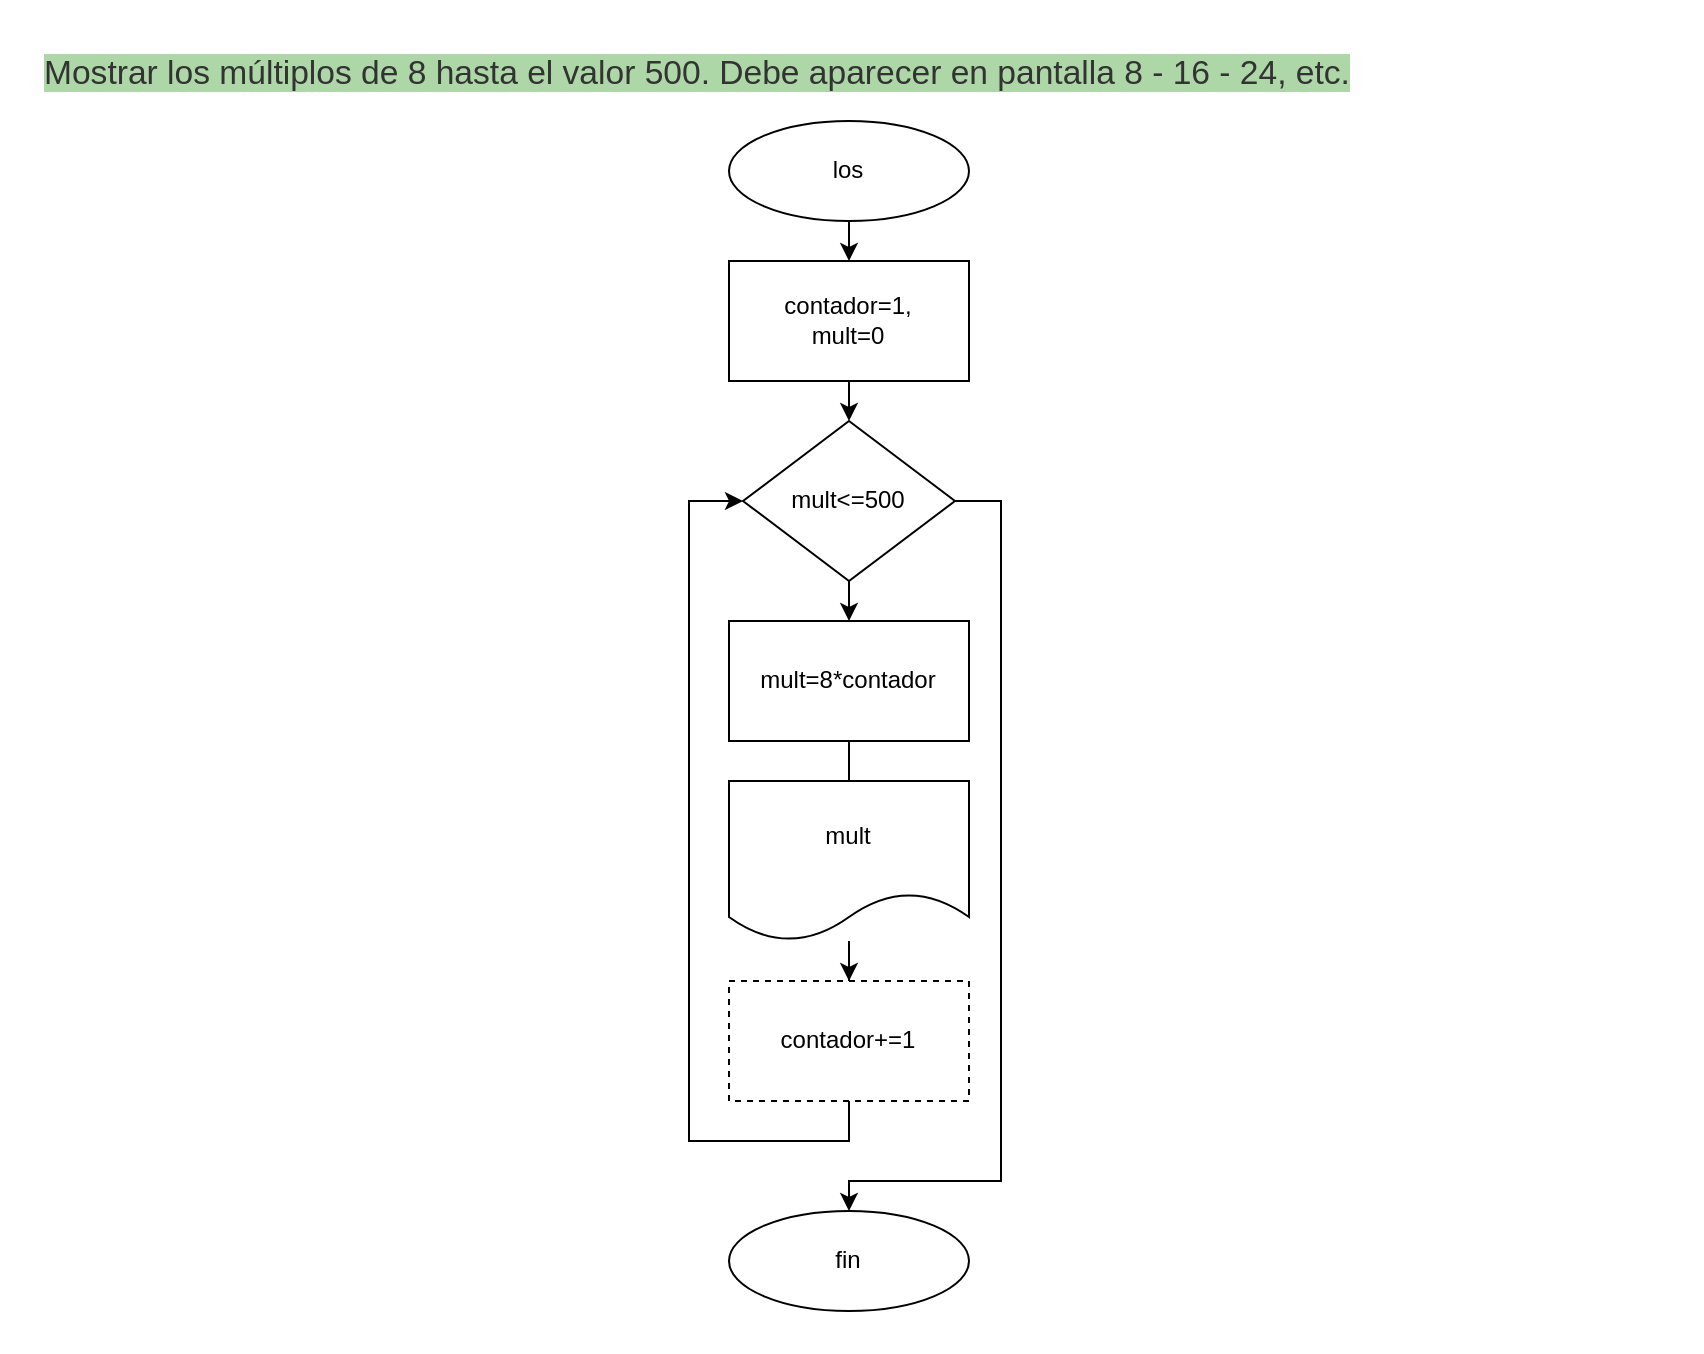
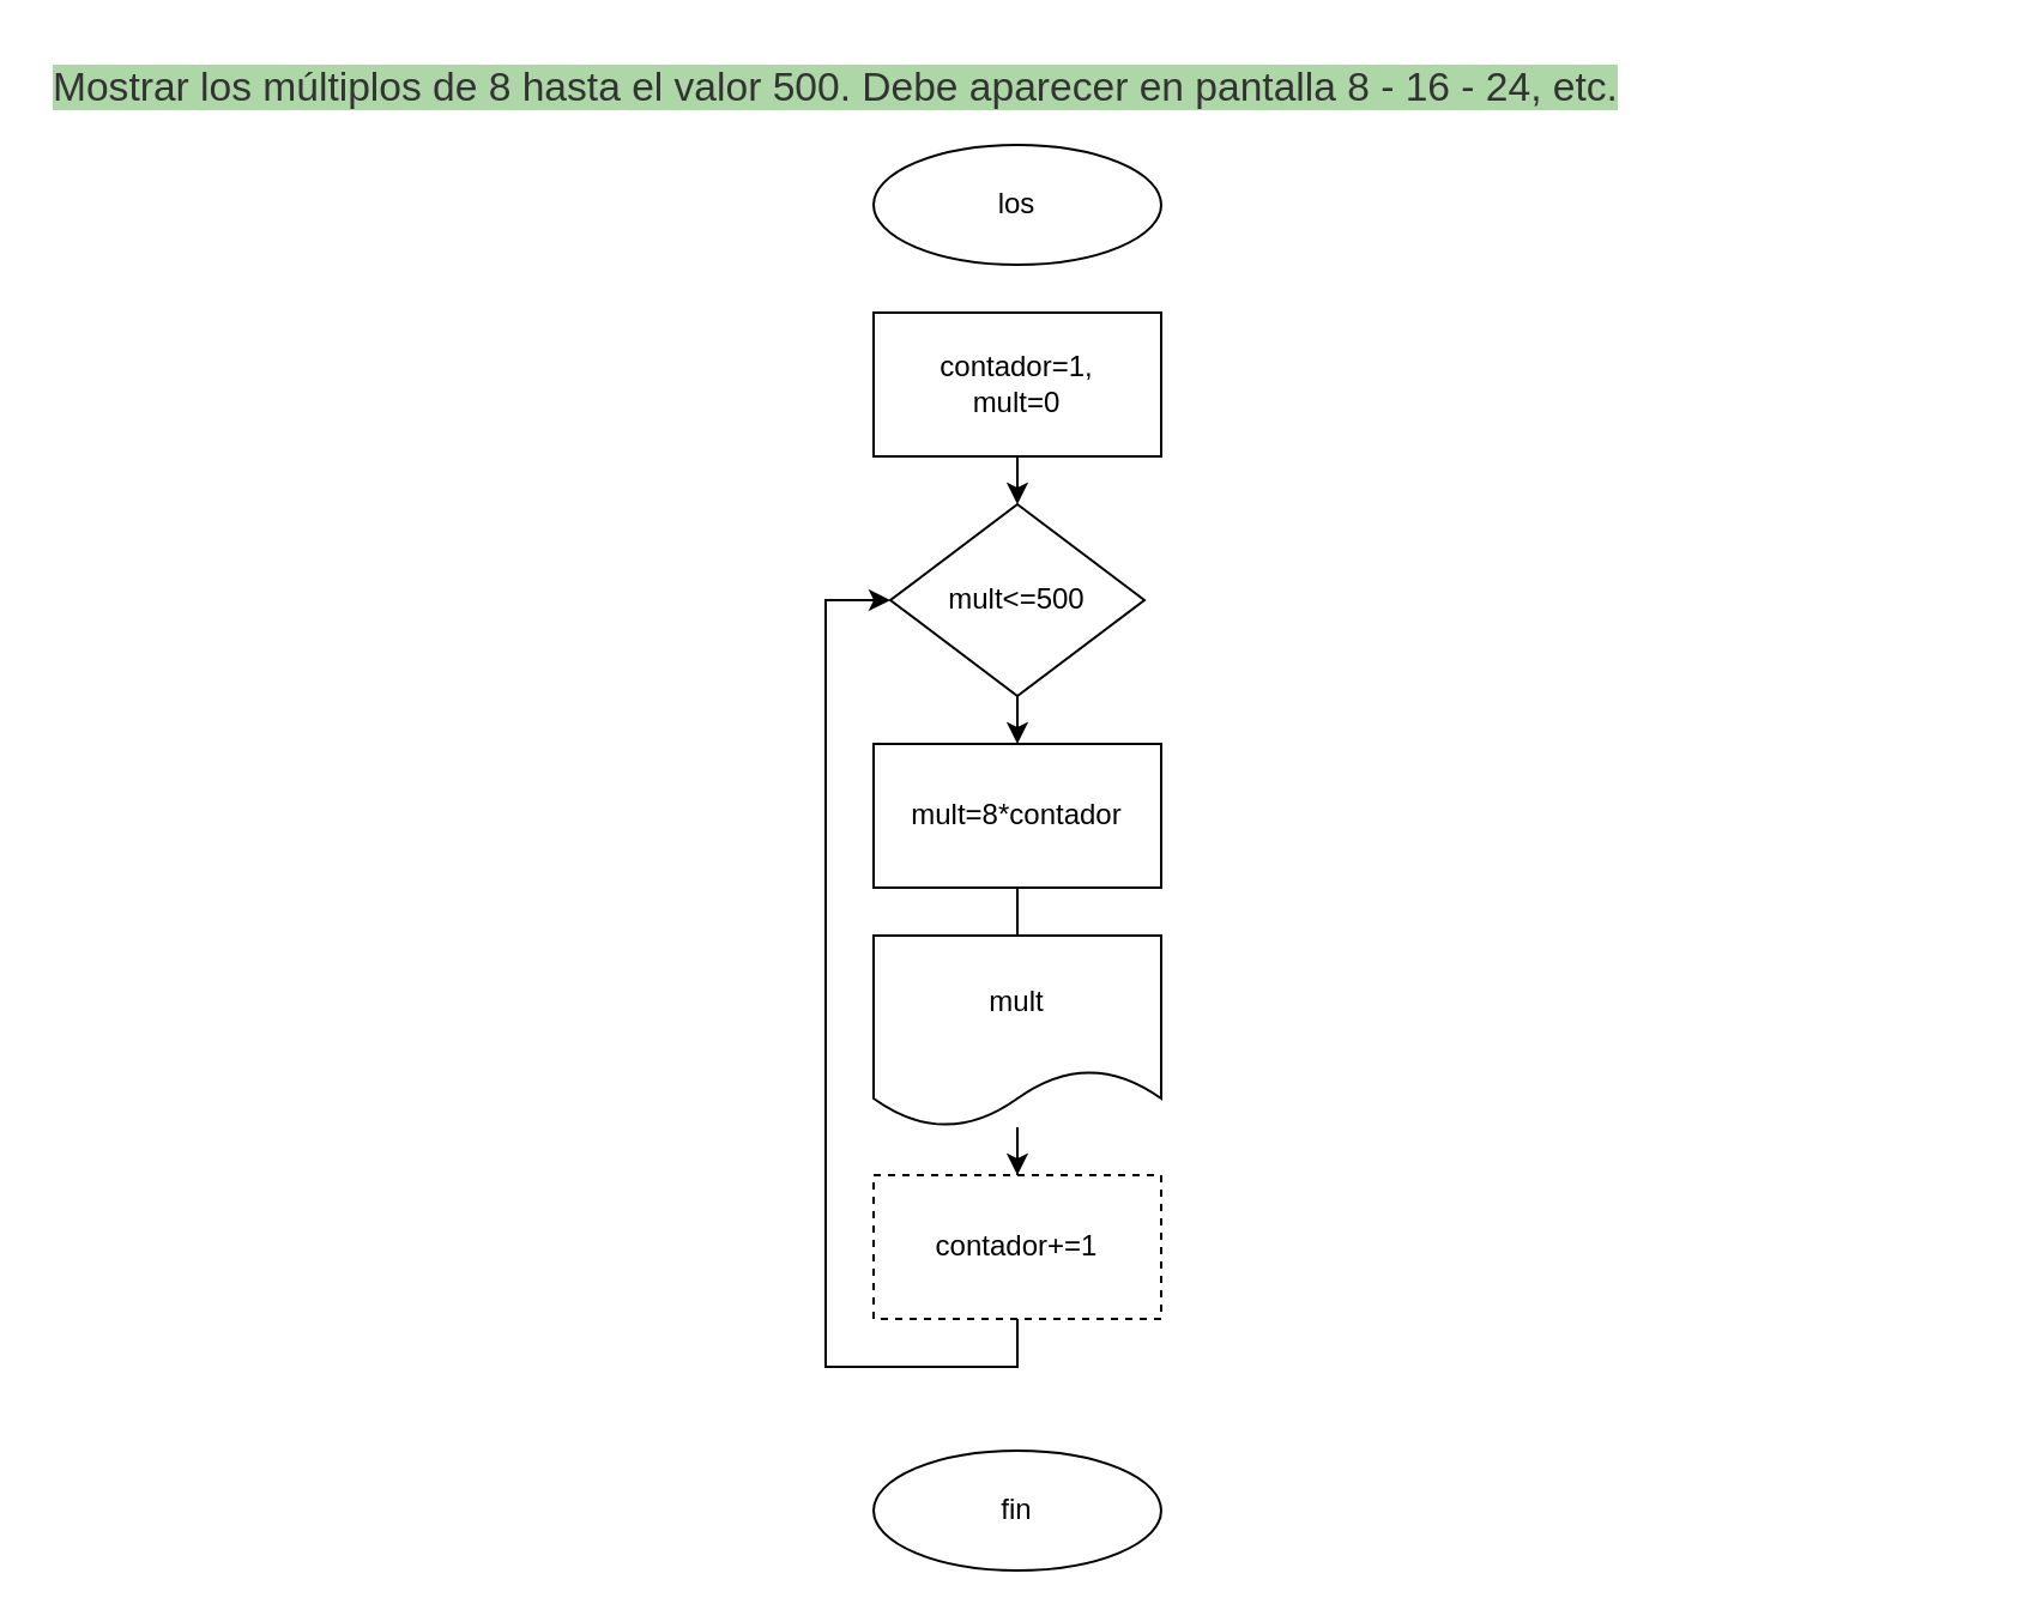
- <mxCell id="3" style="edgeStyle=orthogonalEdgeStyle;rounded=0;orthogonalLoop=1;jettySize=auto;html=1;exitX=0.5;exitY=1;exitDx=0;exitDy=0;entryX=0.5;entryY=0;entryDx=0;entryDy=0;" edge="1" parent="1" source="4" target="6"><mxGeometry relative="1" as="geometry" /></mxCell>
- <mxCell id="8" style="edgeStyle=orthogonalEdgeStyle;rounded=0;orthogonalLoop=1;jettySize=auto;html=1;exitX=1;exitY=0.5;exitDx=0;exitDy=0;entryX=0.5;entryY=0;entryDx=0;entryDy=0;" edge="1" parent="1" source="9" target="16"><mxGeometry relative="1" as="geometry"><Array as="points"><mxPoint x="500" y="250" /><mxPoint x="500" y="590" /><mxPoint x="424" y="590" /></Array></mxGeometry></mxCell>
